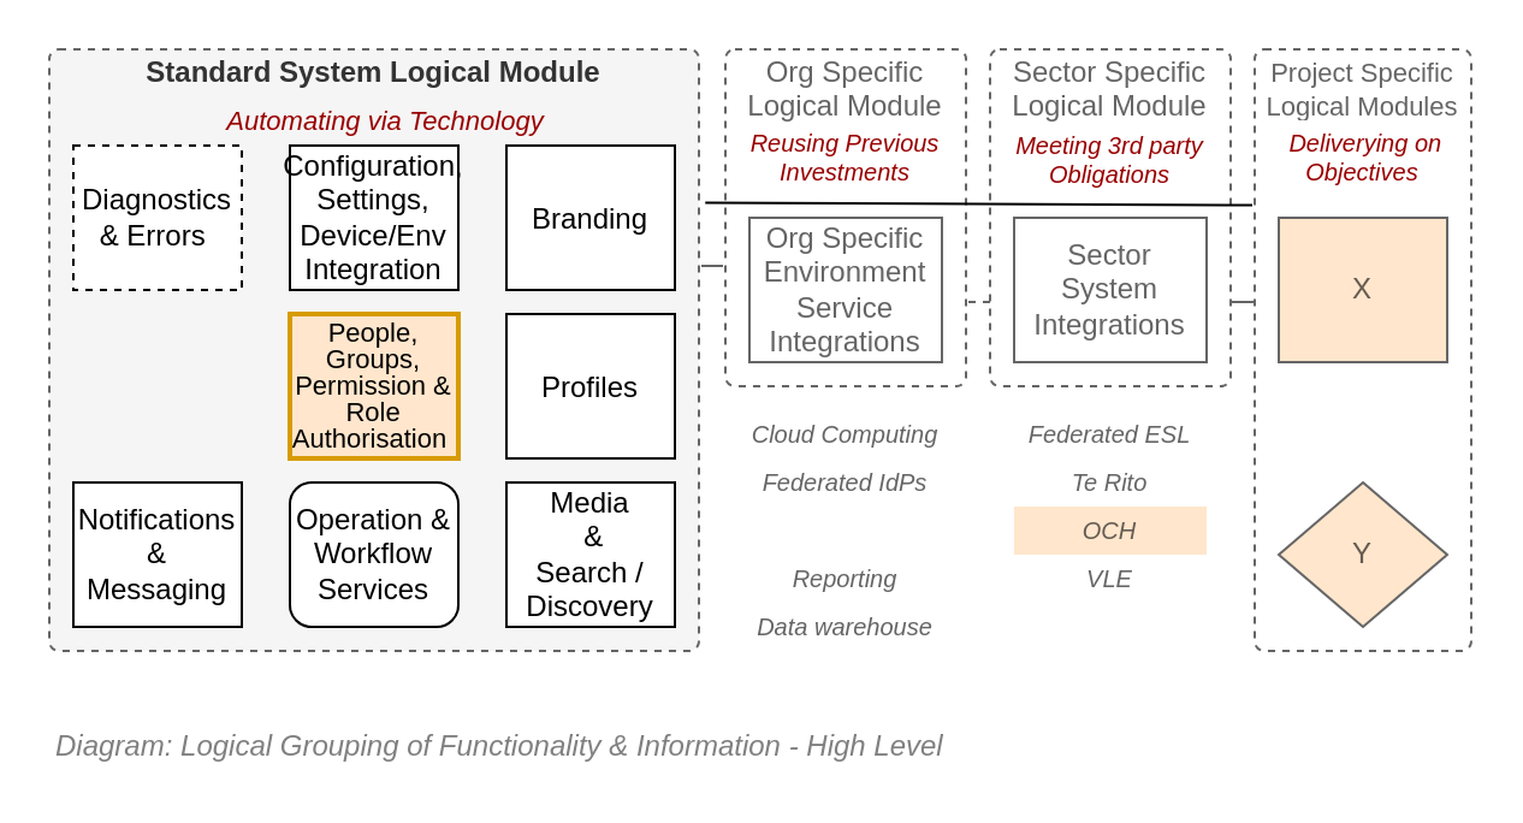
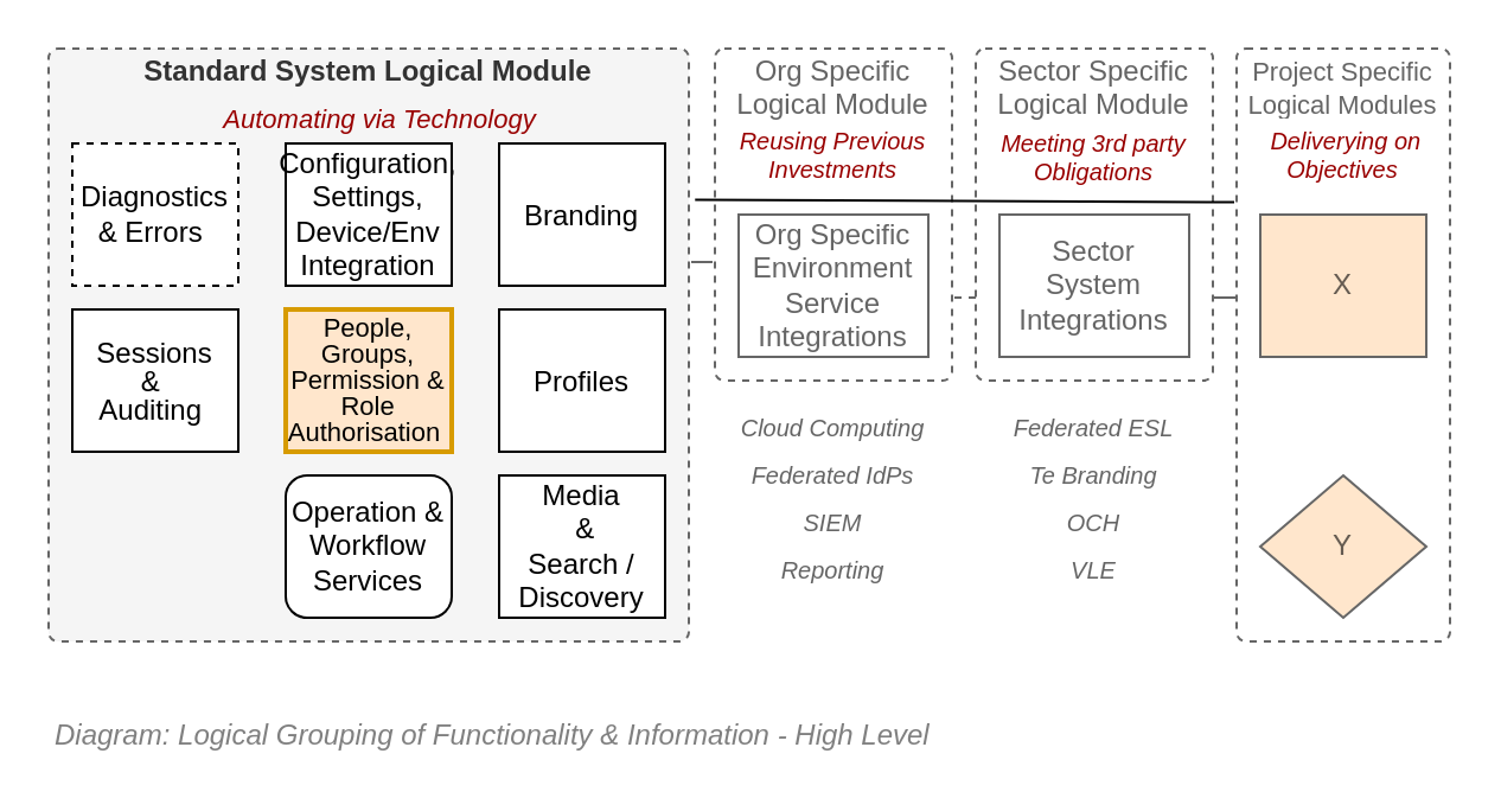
+ <mxCell id="14" value="&lt;p style=&quot;line-height: 100%&quot;&gt;Sessions &lt;br&gt;&amp;amp;&amp;nbsp;&lt;br&gt;&lt;span&gt;Auditing&amp;nbsp;&lt;/span&gt;&lt;/p&gt;" style="rounded=0;whiteSpace=wrap;html=1;" parent="10" vertex="1"><mxGeometry x="10" y="110" width="70" height="60" as="geometry" /></mxCell>
- <mxCell id="24" value="Te Rito" style="rounded=0;whiteSpace=wrap;html=1;fontSize=10;textOpacity=60;fontStyle=2;strokeColor=none;" parent="2" vertex="1"><mxGeometry x="421" y="190" width="80" height="20" as="geometry" /></mxCell>
+ <mxCell id="24" value="Te Branding" style="rounded=0;whiteSpace=wrap;html=1;fontSize=10;textOpacity=60;fontStyle=2;strokeColor=none;" parent="2" vertex="1"><mxGeometry x="421" y="190" width="80" height="20" as="geometry" /></mxCell>
+ <mxCell id="29" value="SIEM" style="rounded=0;whiteSpace=wrap;html=1;fontSize=10;textOpacity=60;fontStyle=2;strokeColor=none;" parent="2" vertex="1"><mxGeometry x="311" y="210" width="80" height="20" as="geometry" /></mxCell>
- <mxCell id="26" value="OCH" style="rounded=0;whiteSpace=wrap;html=1;fontSize=10;textOpacity=60;fontStyle=2;strokeColor=none;fillColor=#ffe6cc;" parent="2" vertex="1"><mxGeometry x="421" y="210" width="80" height="20" as="geometry" /></mxCell>
+ <mxCell id="26" value="OCH" style="rounded=0;whiteSpace=wrap;html=1;fontSize=10;textOpacity=60;fontStyle=2;strokeColor=none;" parent="2" vertex="1"><mxGeometry x="421" y="210" width="80" height="20" as="geometry" /></mxCell>
- <mxCell id="17" value="Notifications&lt;br&gt;&amp;amp; &lt;br&gt;Messaging" style="rounded=0;whiteSpace=wrap;html=1;" parent="10" vertex="1"><mxGeometry x="10" y="180" width="70" height="60" as="geometry" /></mxCell>
- <mxCell id="32" value="Data warehouse" style="rounded=0;whiteSpace=wrap;html=1;fontSize=10;textOpacity=60;fontStyle=2;strokeColor=none;" parent="2" vertex="1"><mxGeometry x="311" y="250" width="80" height="20" as="geometry" /></mxCell>
